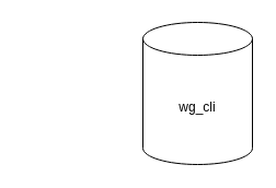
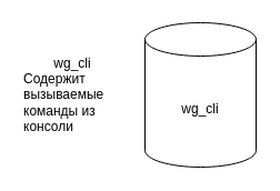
+ <mxCell id="3" value="wg_cli&lt;br&gt;&lt;div style=&quot;text-align: left;&quot;&gt;&lt;span style=&quot;background-color: initial;&quot;&gt;Содержит вызываемые команды из консоли&lt;/span&gt;&lt;/div&gt;" style="text;html=1;strokeColor=none;fillColor=none;align=center;verticalAlign=middle;whiteSpace=wrap;rounded=0;" vertex="1" parent="1"><mxGeometry x="20" y="40" width="90" height="90" as="geometry" /></mxCell>
